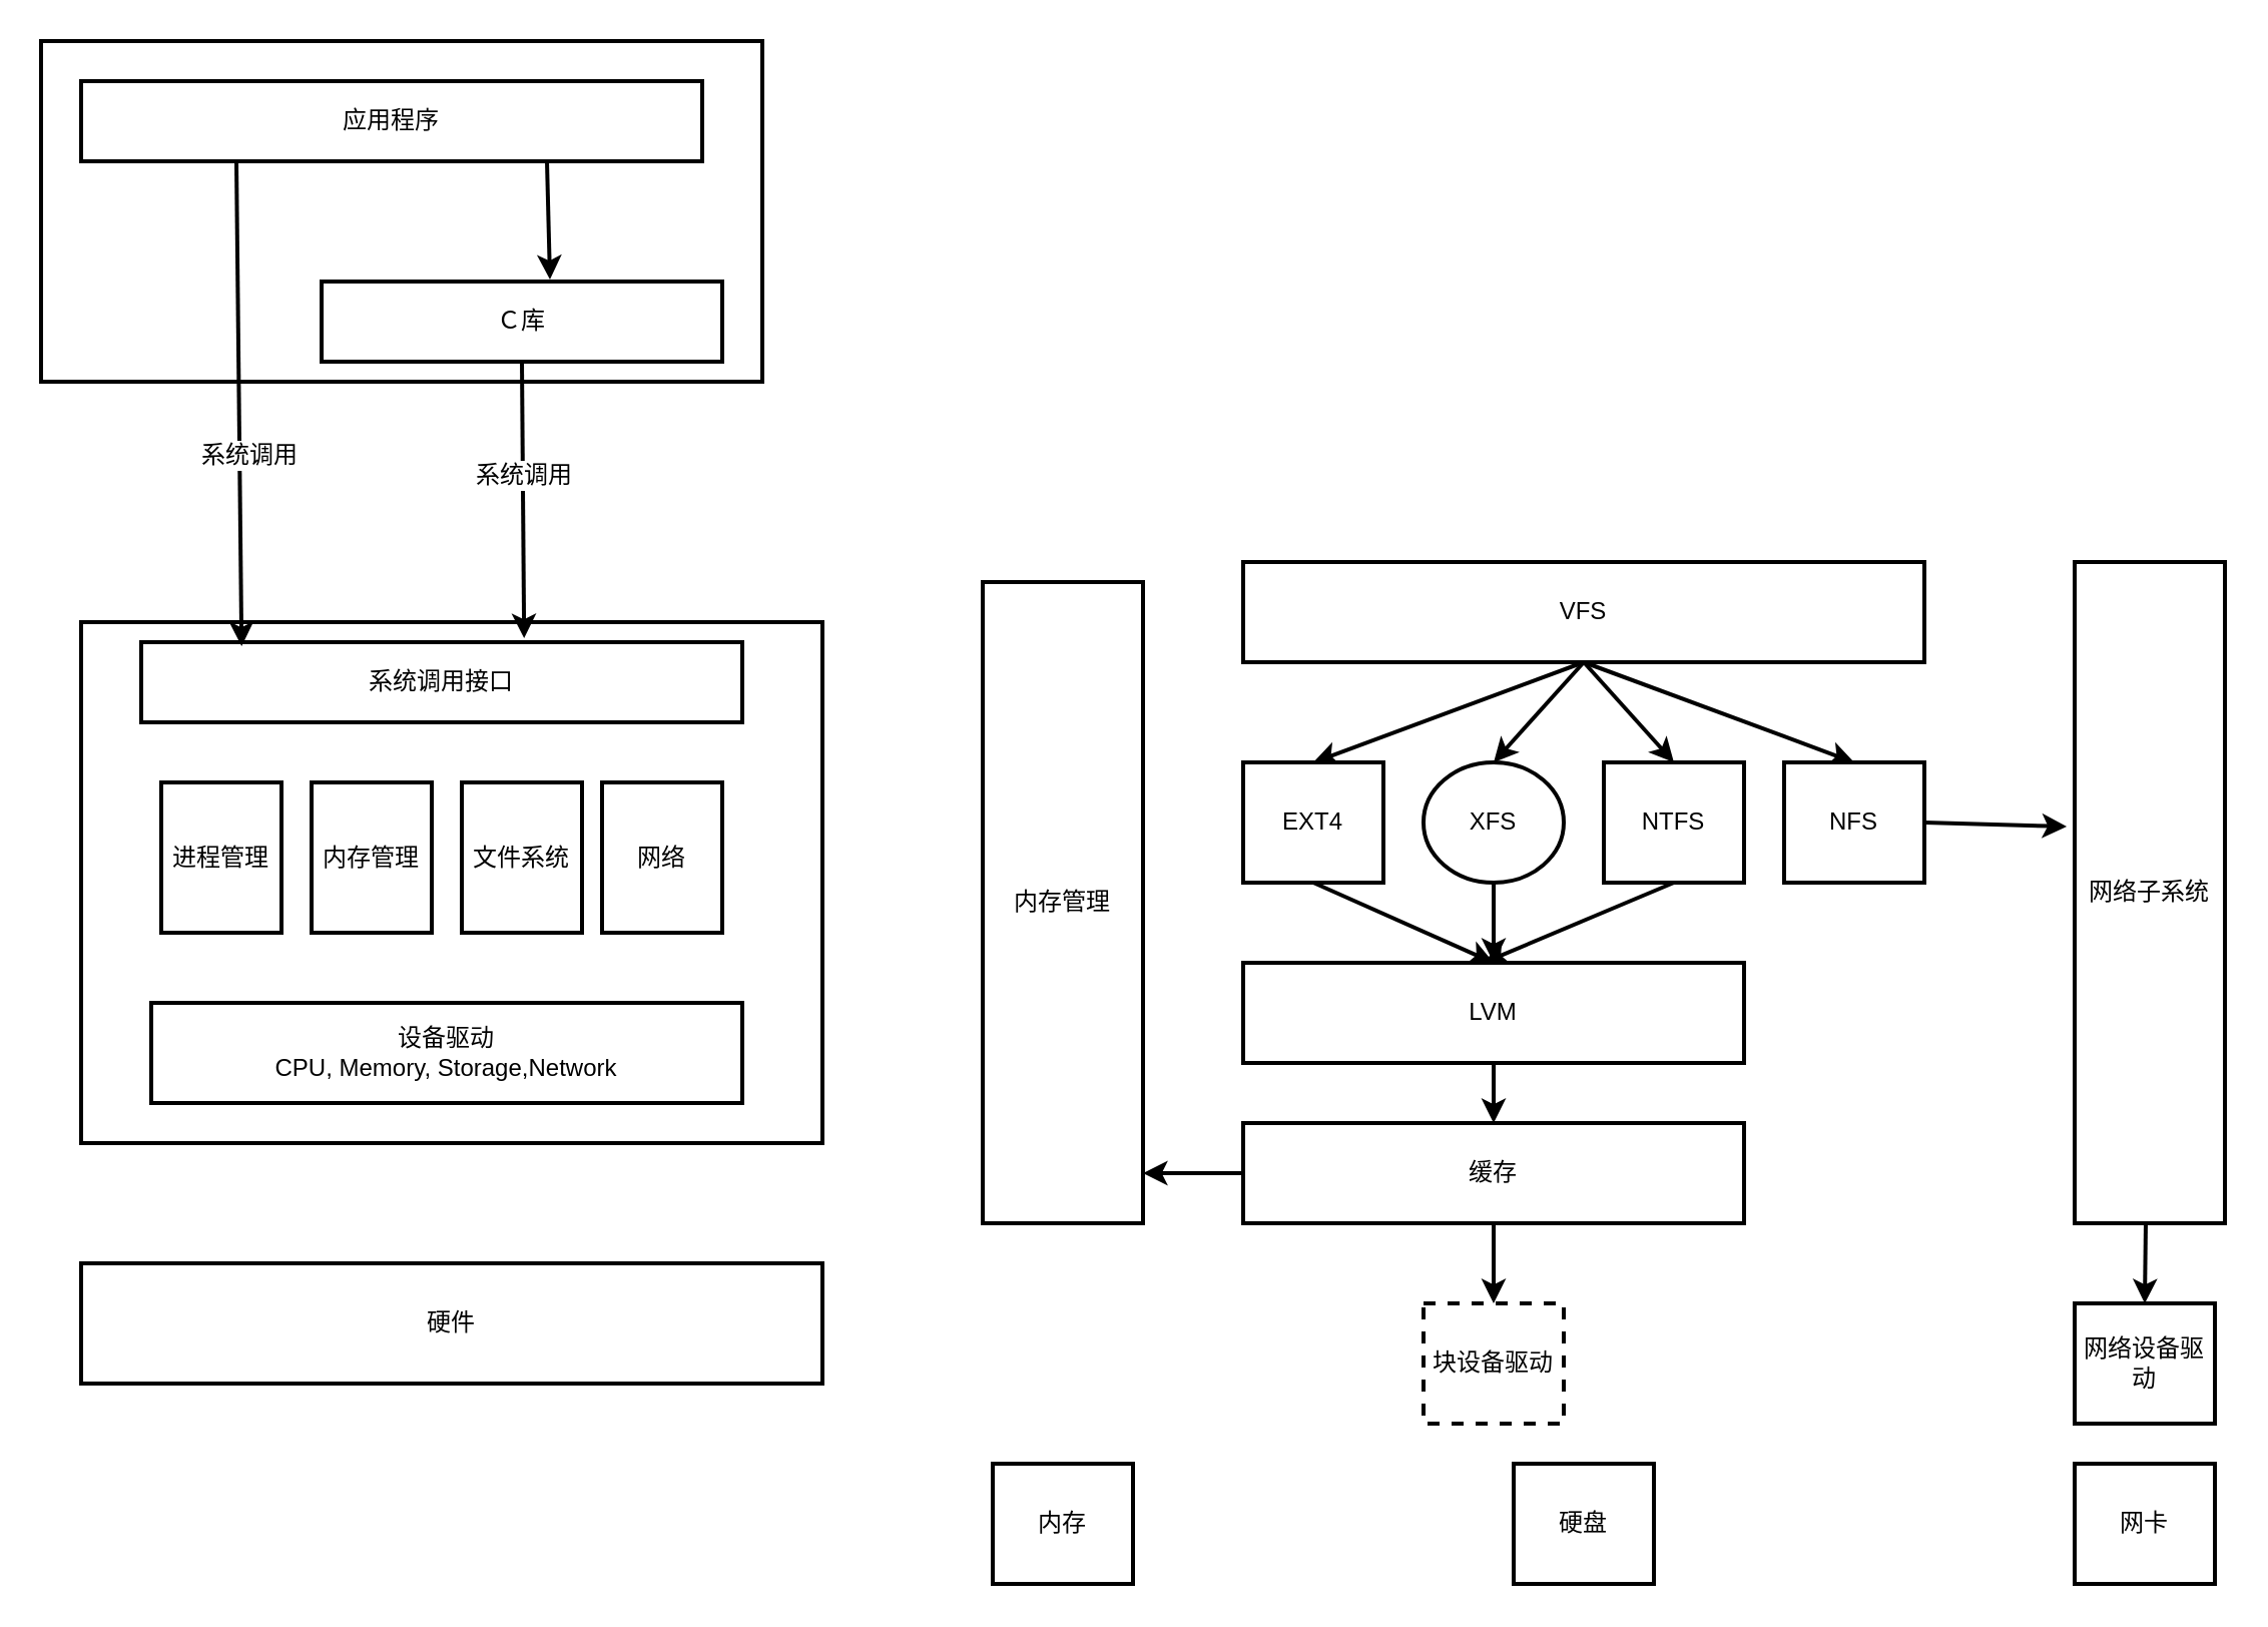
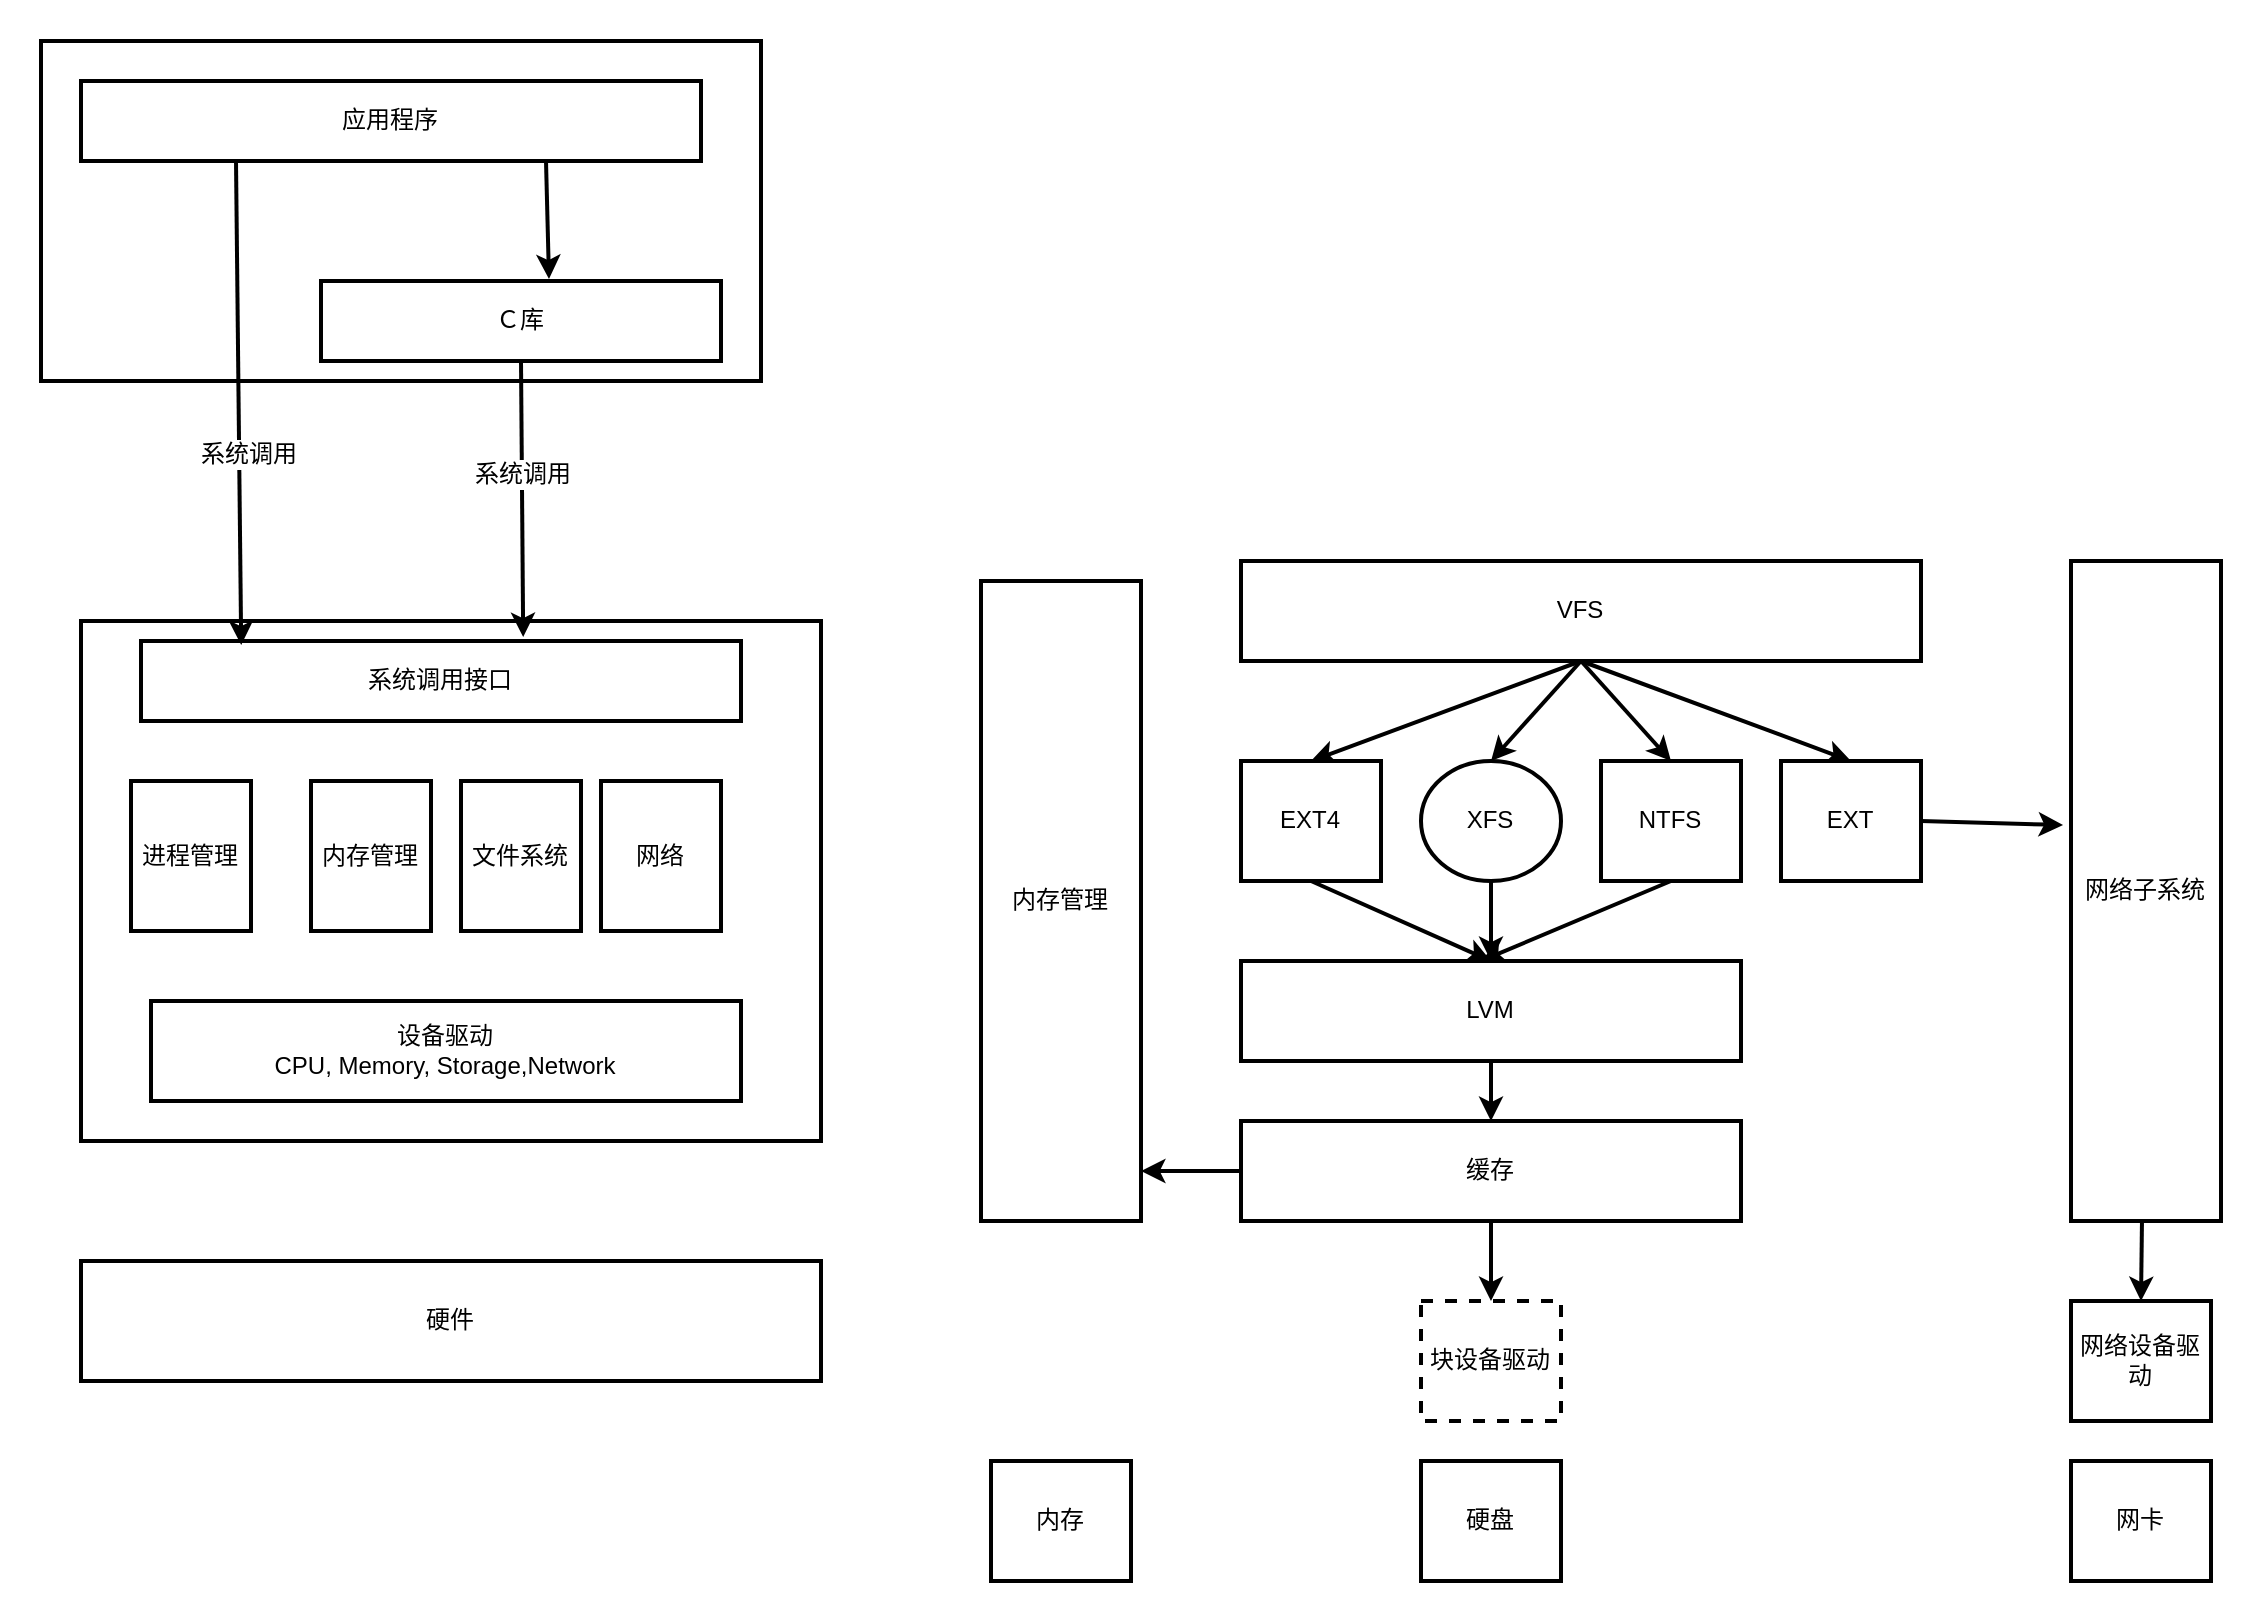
- <mxCell id="30" value="NFS" style="rounded=0;whiteSpace=wrap;html=1;strokeWidth=2;" parent="1" vertex="1"><mxGeometry x="890" y="380" width="70" height="60" as="geometry" /></mxCell>
+ <mxCell id="30" value="EXT" style="rounded=0;whiteSpace=wrap;html=1;strokeWidth=2;" parent="1" vertex="1"><mxGeometry x="890" y="380" width="70" height="60" as="geometry" /></mxCell>
- <mxCell id="14" value="进程管理" style="rounded=0;whiteSpace=wrap;html=1;strokeWidth=2;" parent="1" vertex="1"><mxGeometry x="80" y="390" width="60" height="75" as="geometry" /></mxCell>
+ <mxCell id="14" value="进程管理" style="rounded=0;whiteSpace=wrap;html=1;strokeWidth=2;" parent="1" vertex="1"><mxGeometry x="65" y="390" width="60" height="75" as="geometry" /></mxCell>
- <mxCell id="43" value="硬盘" style="rounded=0;whiteSpace=wrap;html=1;strokeWidth=2;" parent="1" vertex="1"><mxGeometry x="755" y="730" width="70" height="60" as="geometry" /></mxCell>
+ <mxCell id="43" value="硬盘" style="rounded=0;whiteSpace=wrap;html=1;strokeWidth=2;" parent="1" vertex="1"><mxGeometry x="710" y="730" width="70" height="60" as="geometry" /></mxCell>
